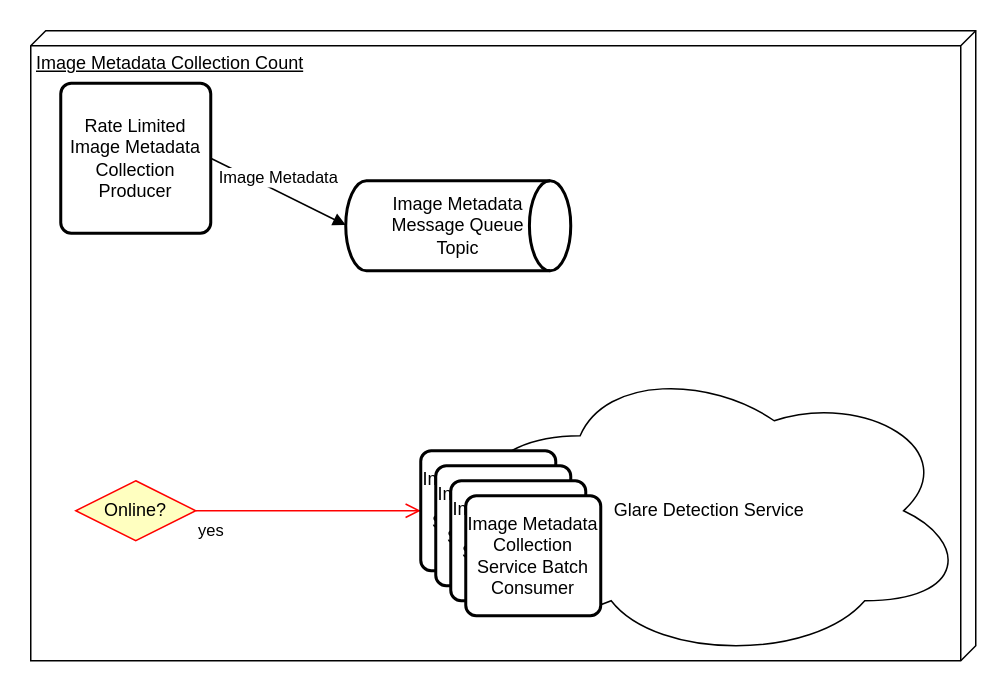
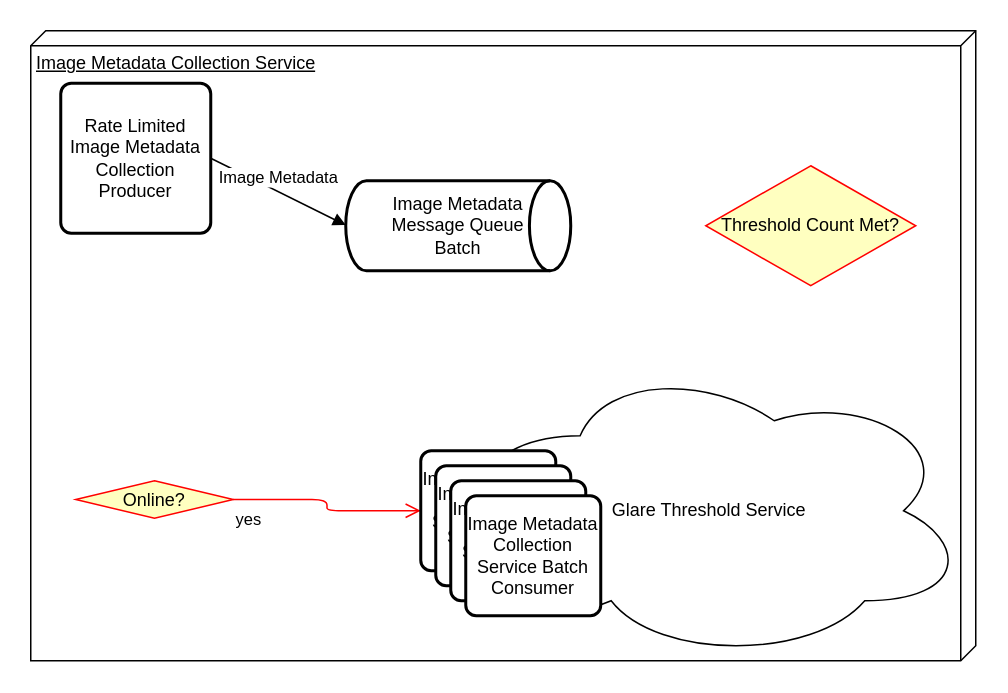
- <mxCell id="2" value="Image Metadata Collection Count" style="verticalAlign=top;align=left;spacingTop=8;spacingLeft=2;spacingRight=12;shape=cube;size=10;direction=south;fontStyle=4;html=1;" parent="1" vertex="1"><mxGeometry x="20" y="20" width="630" height="420" as="geometry" /></mxCell>
+ <mxCell id="2" value="Image Metadata Collection Service" style="verticalAlign=top;align=left;spacingTop=8;spacingLeft=2;spacingRight=12;shape=cube;size=10;direction=south;fontStyle=4;html=1;" parent="1" vertex="1"><mxGeometry x="20" y="20" width="630" height="420" as="geometry" /></mxCell>
- <mxCell id="3" value="Image Metadata&lt;br&gt;Message Queue&lt;br&gt;Topic" style="strokeWidth=2;html=1;shape=mxgraph.flowchart.direct_data;whiteSpace=wrap;" parent="1" vertex="1"><mxGeometry x="230" y="120" width="150" height="60" as="geometry" /></mxCell>
+ <mxCell id="3" value="Image Metadata&lt;br&gt;Message Queue&lt;br&gt;Batch" style="strokeWidth=2;html=1;shape=mxgraph.flowchart.direct_data;whiteSpace=wrap;" parent="1" vertex="1"><mxGeometry x="230" y="120" width="150" height="60" as="geometry" /></mxCell>
+ <mxCell id="7" value="Threshold Count Met?" style="rhombus;whiteSpace=wrap;html=1;fillColor=#ffffc0;strokeColor=#ff0000;" parent="1" vertex="1"><mxGeometry x="470" y="110" width="140" height="80" as="geometry" /></mxCell>
- <mxCell id="6" value="Online?" style="rhombus;whiteSpace=wrap;html=1;fillColor=#ffffc0;strokeColor=#ff0000;" parent="1" vertex="1"><mxGeometry x="50" y="320" width="80" height="40" as="geometry" /></mxCell>
+ <mxCell id="6" value="Online?" style="rhombus;whiteSpace=wrap;html=1;fillColor=#ffffc0;strokeColor=#ff0000;" parent="1" vertex="1"><mxGeometry x="50" y="320" width="105" height="25" as="geometry" /></mxCell>
- <mxCell id="9" value="Glare Detection Service" style="ellipse;shape=cloud;whiteSpace=wrap;html=1;" parent="1" vertex="1"><mxGeometry x="300" y="240" width="345" height="200" as="geometry" /></mxCell>
+ <mxCell id="9" value="Glare Threshold Service" style="ellipse;shape=cloud;whiteSpace=wrap;html=1;" parent="1" vertex="1"><mxGeometry x="300" y="240" width="345" height="200" as="geometry" /></mxCell>
